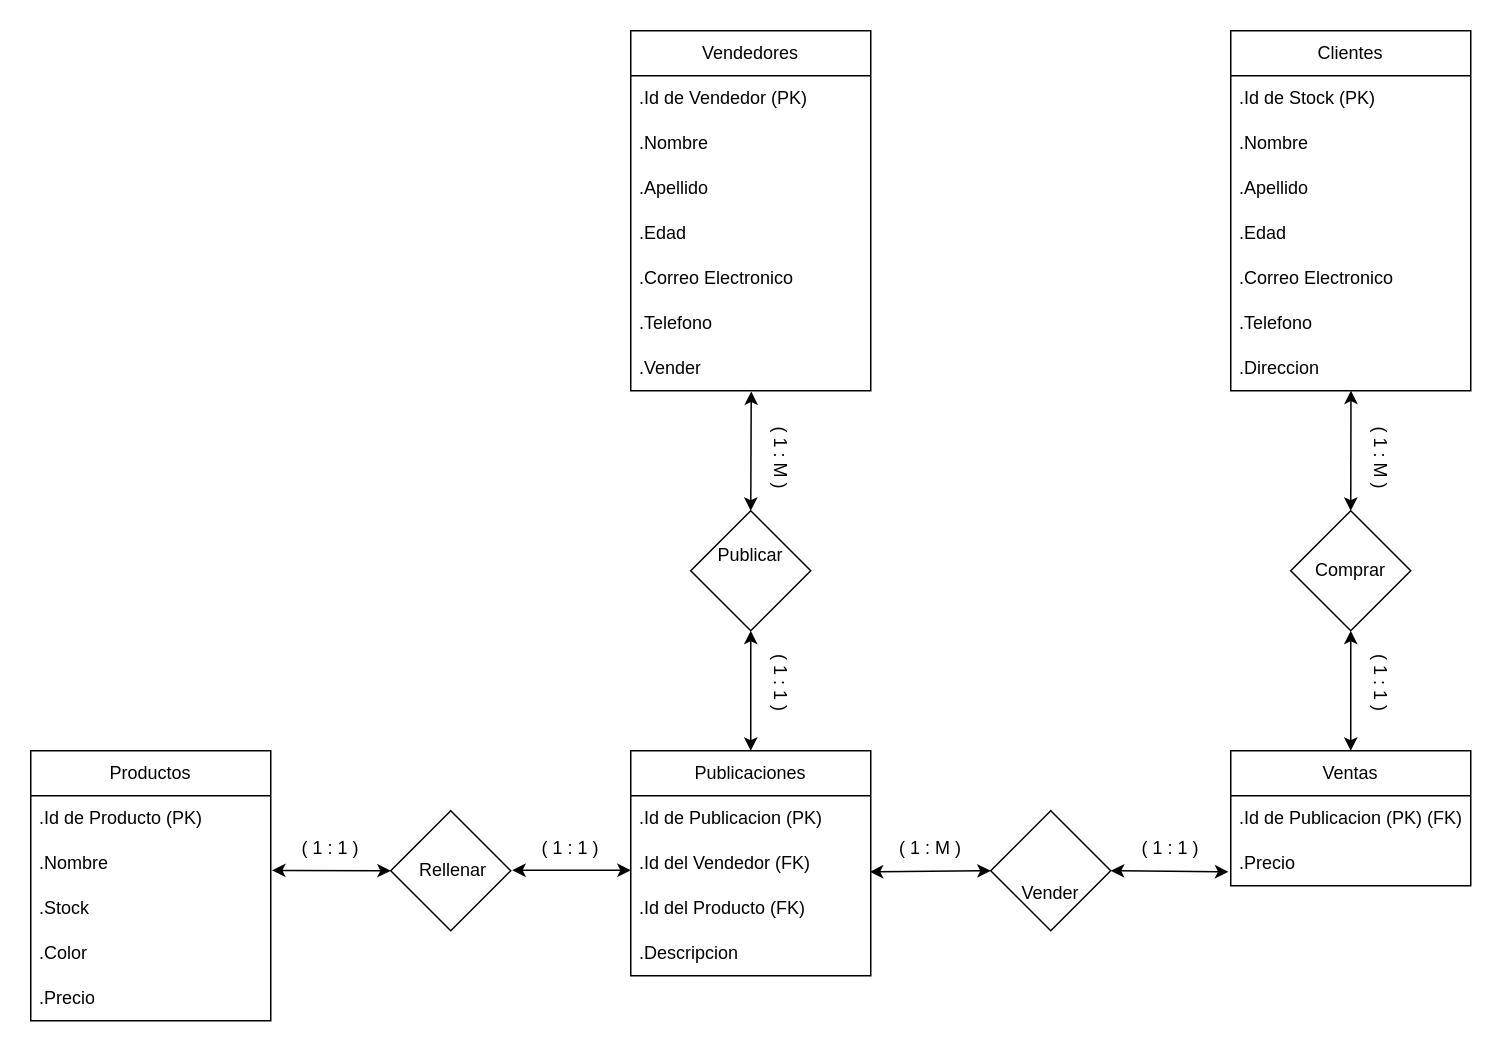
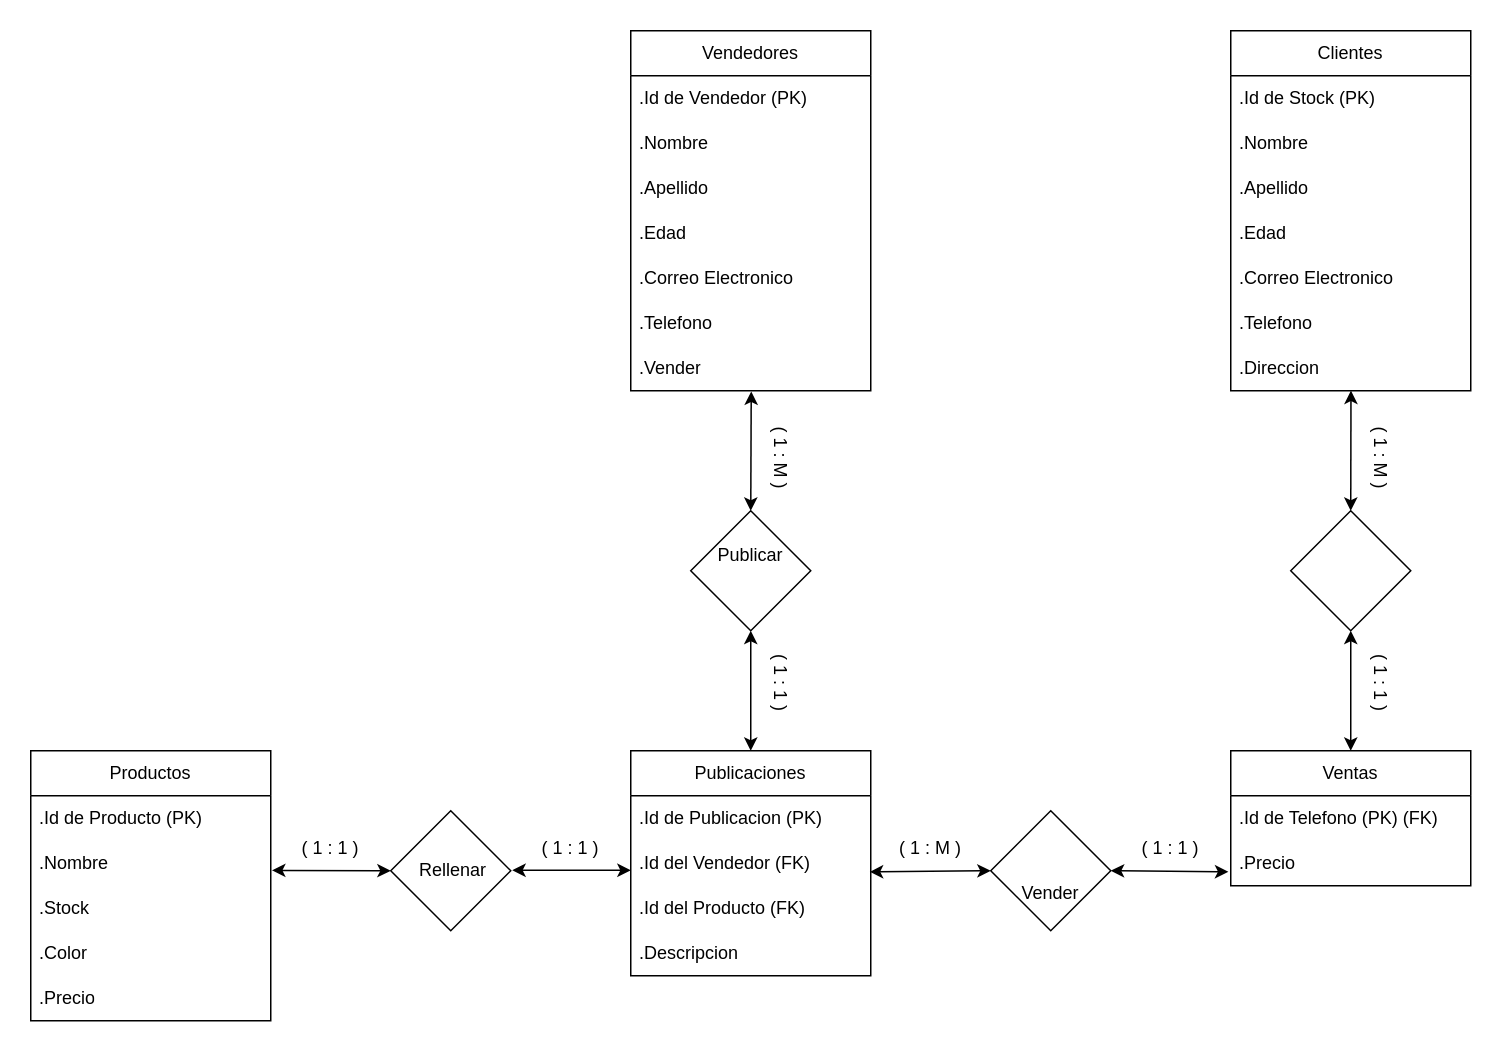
- <mxCell id="35" value="Comprar" style="text;html=1;align=center;verticalAlign=middle;whiteSpace=wrap;rounded=0;" vertex="1" parent="1"><mxGeometry x="870" y="365" width="60" height="30" as="geometry" /></mxCell>
- <mxCell id="30" value=".Id de Publicacion (PK) (FK)" style="text;strokeColor=none;fillColor=none;align=left;verticalAlign=middle;spacingLeft=4;spacingRight=4;overflow=hidden;points=[[0,0.5],[1,0.5]];portConstraint=eastwest;rotatable=0;whiteSpace=wrap;html=1;" vertex="1" parent="29"><mxGeometry y="30" width="160" height="30" as="geometry" /></mxCell>
+ <mxCell id="30" value=".Id de Telefono (PK) (FK)" style="text;strokeColor=none;fillColor=none;align=left;verticalAlign=middle;spacingLeft=4;spacingRight=4;overflow=hidden;points=[[0,0.5],[1,0.5]];portConstraint=eastwest;rotatable=0;whiteSpace=wrap;html=1;" vertex="1" parent="29"><mxGeometry y="30" width="160" height="30" as="geometry" /></mxCell>
